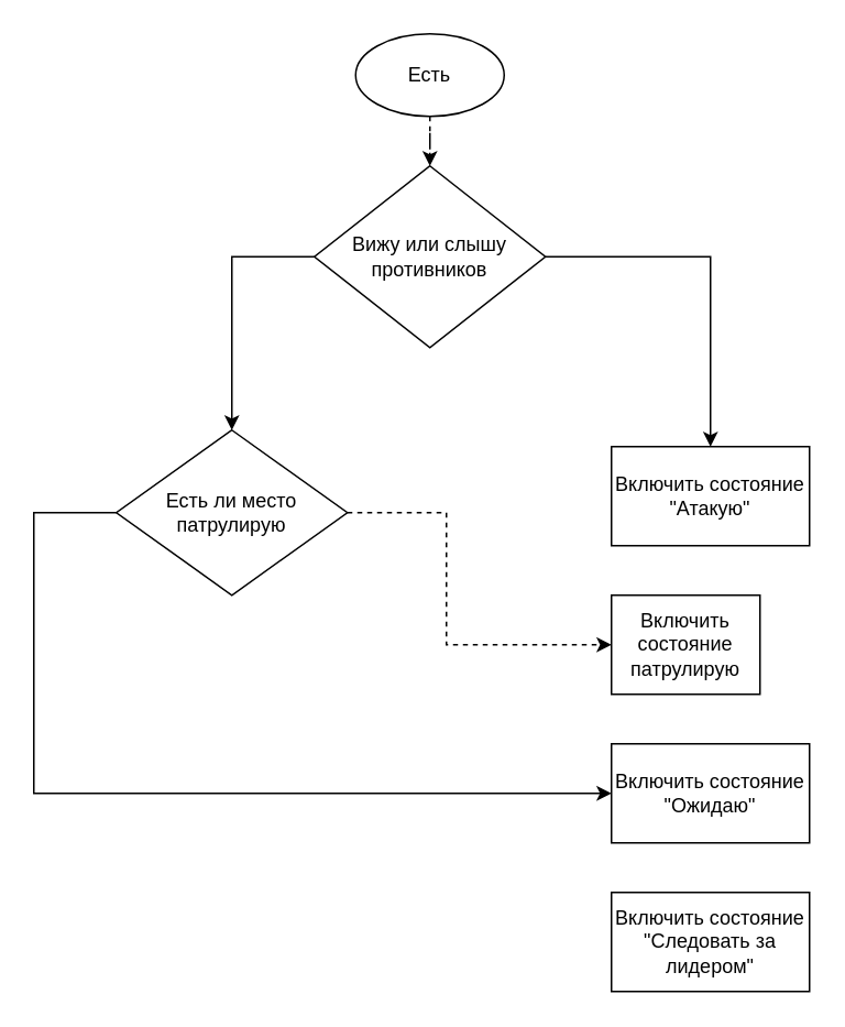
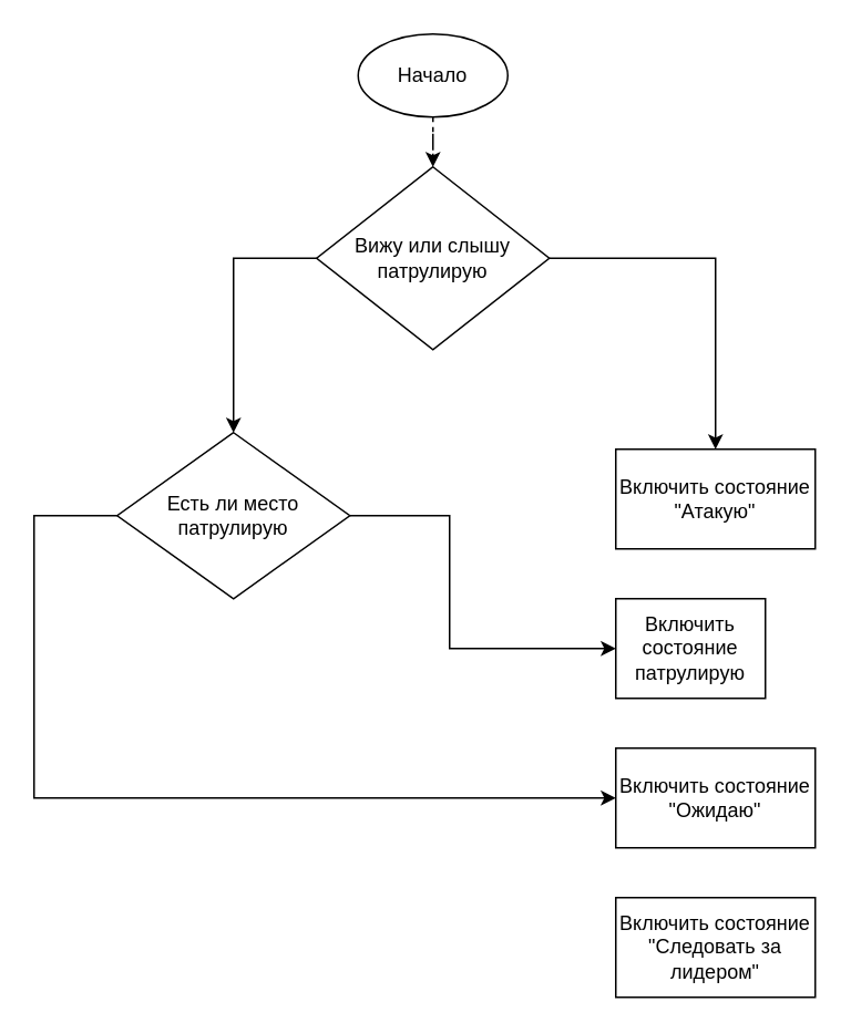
- <mxCell id="3" value="Есть" style="ellipse;whiteSpace=wrap;html=1;" vertex="1" parent="1"><mxGeometry x="215" y="20" width="90" height="50" as="geometry" /></mxCell>
+ <mxCell id="3" value="Начало" style="ellipse;whiteSpace=wrap;html=1;" vertex="1" parent="1"><mxGeometry x="215" y="20" width="90" height="50" as="geometry" /></mxCell>
- <mxCell id="6" value="Вижу или слышу противников" style="rhombus;whiteSpace=wrap;html=1;" vertex="1" parent="1"><mxGeometry x="190" y="100" width="140" height="110" as="geometry" /></mxCell>
+ <mxCell id="6" value="Вижу или слышу патрулирую" style="rhombus;whiteSpace=wrap;html=1;" vertex="1" parent="1"><mxGeometry x="190" y="100" width="140" height="110" as="geometry" /></mxCell>
- <mxCell id="10" style="edgeStyle=orthogonalEdgeStyle;rounded=0;orthogonalLoop=1;jettySize=auto;html=1;entryX=0;entryY=0.5;entryDx=0;entryDy=0;dashed=1;" edge="1" parent="1" source="12" target="8"><mxGeometry relative="1" as="geometry"><Array as="points"><mxPoint x="270" y="310" /><mxPoint x="270" y="390" /></Array></mxGeometry></mxCell>
+ <mxCell id="10" style="edgeStyle=orthogonalEdgeStyle;rounded=0;orthogonalLoop=1;jettySize=auto;html=1;entryX=0;entryY=0.5;entryDx=0;entryDy=0;" edge="1" parent="1" source="12" target="8"><mxGeometry relative="1" as="geometry"><Array as="points"><mxPoint x="270" y="310" /><mxPoint x="270" y="390" /></Array></mxGeometry></mxCell>
